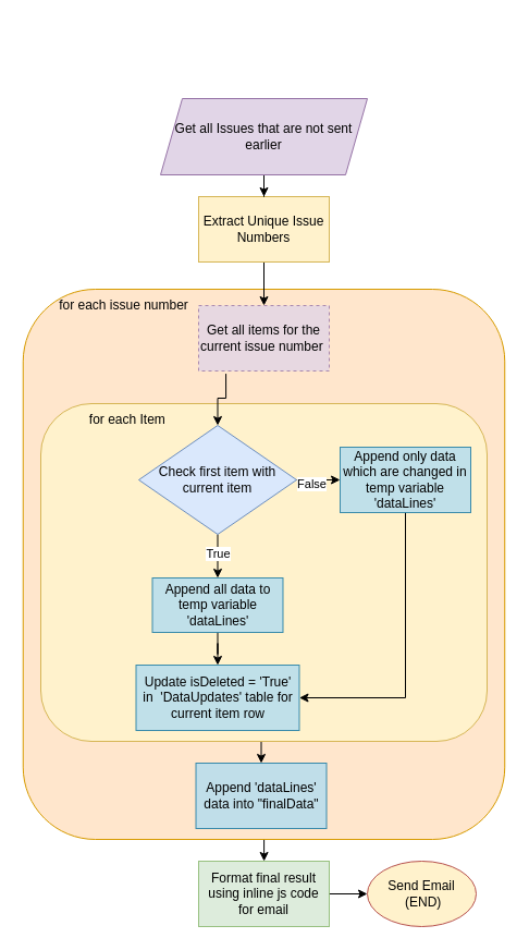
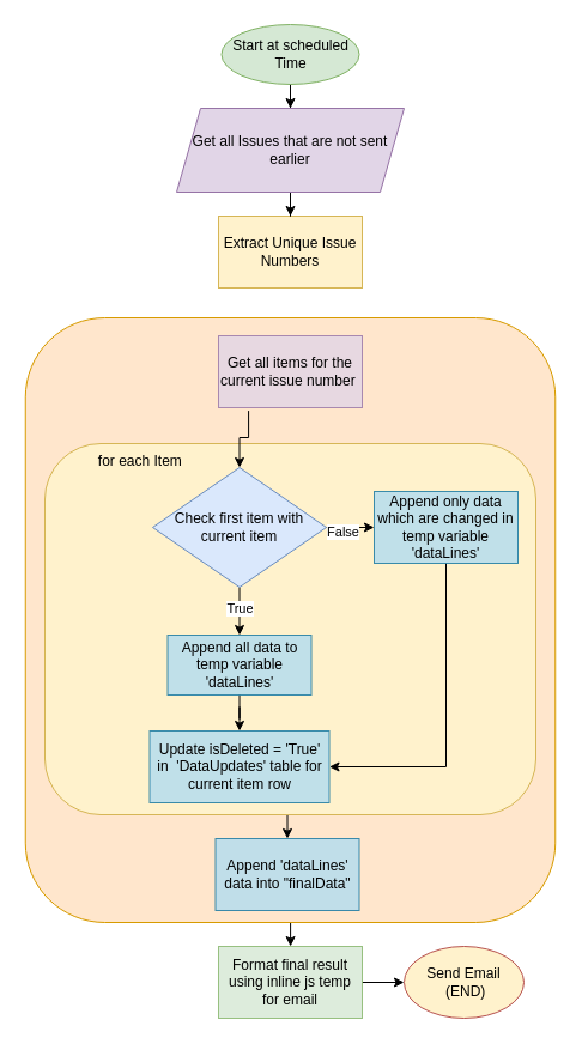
+ <mxCell id="7" value="Start at scheduled Time" style="ellipse;whiteSpace=wrap;html=1;fillColor=#d5e8d4;strokeColor=#82b366;" vertex="1" parent="1"><mxGeometry x="184.5" y="20" width="115" height="50" as="geometry" /></mxCell>
+ <mxCell id="6" value="" style="edgeStyle=orthogonalEdgeStyle;rounded=0;orthogonalLoop=1;jettySize=auto;html=1;" edge="1" parent="1" source="7" target="29"><mxGeometry relative="1" as="geometry" /></mxCell>
- <mxCell id="26" style="edgeStyle=orthogonalEdgeStyle;rounded=0;orthogonalLoop=1;jettySize=auto;html=1;exitX=0.5;exitY=1;exitDx=0;exitDy=0;" edge="1" parent="1" source="27" target="9"><mxGeometry relative="1" as="geometry" /></mxCell>
- <mxCell id="24" value="for each issue number" style="text;html=1;strokeColor=none;fillColor=none;align=center;verticalAlign=middle;whiteSpace=wrap;rounded=0;" vertex="1" parent="1"><mxGeometry x="47" y="265" width="132.5" height="30" as="geometry" /></mxCell>
- <mxCell id="9" value="Get all items for the current issue number&amp;nbsp;" style="rounded=0;whiteSpace=wrap;html=1;fillColor=#e1d5e7;strokeColor=#9673a6;opacity=80;dashed=1;" vertex="1" parent="1"><mxGeometry x="182" y="280" width="120" height="60" as="geometry" /></mxCell>
+ <mxCell id="9" value="Get all items for the current issue number&amp;nbsp;" style="rounded=0;whiteSpace=wrap;html=1;fillColor=#e1d5e7;strokeColor=#9673a6;opacity=80;" vertex="1" parent="1"><mxGeometry x="182" y="280" width="120" height="60" as="geometry" /></mxCell>
- <mxCell id="22" value="Format final result using inline js code for email" style="rounded=0;whiteSpace=wrap;html=1;fillColor=#d5e8d4;strokeColor=#82b366;opacity=80;" vertex="1" parent="1"><mxGeometry x="182" y="790" width="120" height="60" as="geometry" /></mxCell>
+ <mxCell id="22" value="Format final result using inline js temp for email" style="rounded=0;whiteSpace=wrap;html=1;fillColor=#d5e8d4;strokeColor=#82b366;opacity=80;" vertex="1" parent="1"><mxGeometry x="182" y="790" width="120" height="60" as="geometry" /></mxCell>
